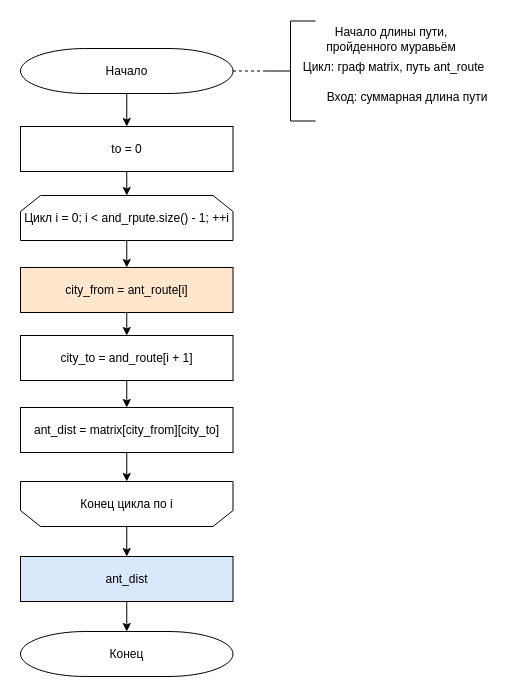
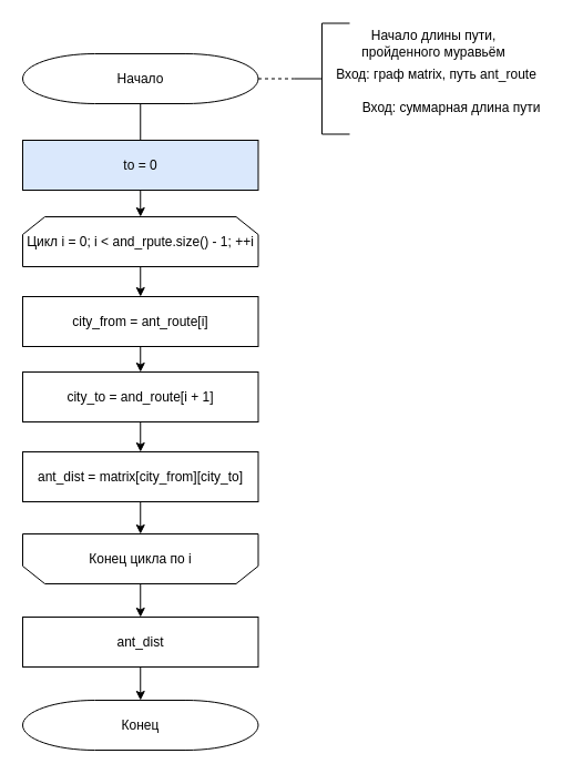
- <mxCell id="13" value="Цикл: граф мatrix, путь ant_route" style="text;html=1;strokeColor=none;fillColor=none;align=center;verticalAlign=middle;whiteSpace=wrap;rounded=0;" parent="1" vertex="1"><mxGeometry x="301" y="52" width="185" height="30" as="geometry" /></mxCell>
+ <mxCell id="13" value="Вход: граф мatrix, путь ant_route" style="text;html=1;strokeColor=none;fillColor=none;align=center;verticalAlign=middle;whiteSpace=wrap;rounded=0;" parent="1" vertex="1"><mxGeometry x="301" y="52" width="185" height="30" as="geometry" /></mxCell>
- <mxCell id="8" value="" style="endArrow=classic;html=1;rounded=0;entryX=0.5;entryY=0;entryDx=0;entryDy=0;exitX=0.5;exitY=1;exitDx=0;exitDy=0;exitPerimeter=0;" parent="1" source="2" target="21" edge="1"><mxGeometry width="50" height="50" relative="1" as="geometry"><mxPoint x="112" y="282" as="sourcePoint" /><mxPoint x="126.25" y="-15.5" as="targetPoint" /></mxGeometry></mxCell>
+ <mxCell id="8" value="" style="endArrow=none;html=1;rounded=0;entryX=0.5;entryY=0;entryDx=0;entryDy=0;exitX=0.5;exitY=1;exitDx=0;exitDy=0;exitPerimeter=0;" parent="1" source="2" target="21" edge="1"><mxGeometry width="50" height="50" relative="1" as="geometry"><mxPoint x="112" y="282" as="sourcePoint" /><mxPoint x="126.25" y="-15.5" as="targetPoint" /></mxGeometry></mxCell>
- <mxCell id="21" value="to = 0" style="rounded=0;whiteSpace=wrap;html=1;rotation=0;" parent="1" vertex="1"><mxGeometry x="20" y="126" width="212.5" height="45" as="geometry" /></mxCell>
+ <mxCell id="21" value="to = 0" style="rounded=0;whiteSpace=wrap;html=1;rotation=0;fillColor=#dae8fc;" parent="1" vertex="1"><mxGeometry x="20" y="126" width="212.5" height="45" as="geometry" /></mxCell>
- <mxCell id="6" value="city_from = ant_route[i]" style="rounded=0;whiteSpace=wrap;html=1;rotation=0;fillColor=#ffe6cc;" parent="1" vertex="1"><mxGeometry x="20" y="267" width="212.5" height="45" as="geometry" /></mxCell>
+ <mxCell id="6" value="city_from = ant_route[i]" style="rounded=0;whiteSpace=wrap;html=1;rotation=0;" parent="1" vertex="1"><mxGeometry x="20" y="267" width="212.5" height="45" as="geometry" /></mxCell>
- <mxCell id="19" value="ant_dist" style="rounded=0;whiteSpace=wrap;html=1;rotation=0;fillColor=#dae8fc;" parent="1" vertex="1"><mxGeometry x="20" y="556" width="212.5" height="45" as="geometry" /></mxCell>
+ <mxCell id="19" value="ant_dist" style="rounded=0;whiteSpace=wrap;html=1;rotation=0;" parent="1" vertex="1"><mxGeometry x="20" y="556" width="212.5" height="45" as="geometry" /></mxCell>
